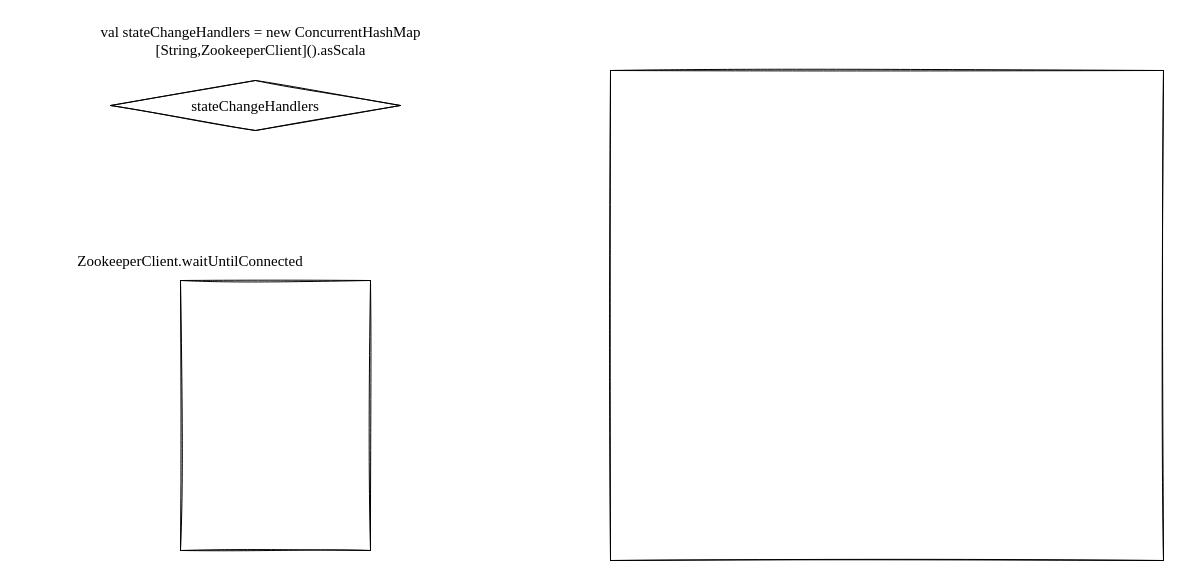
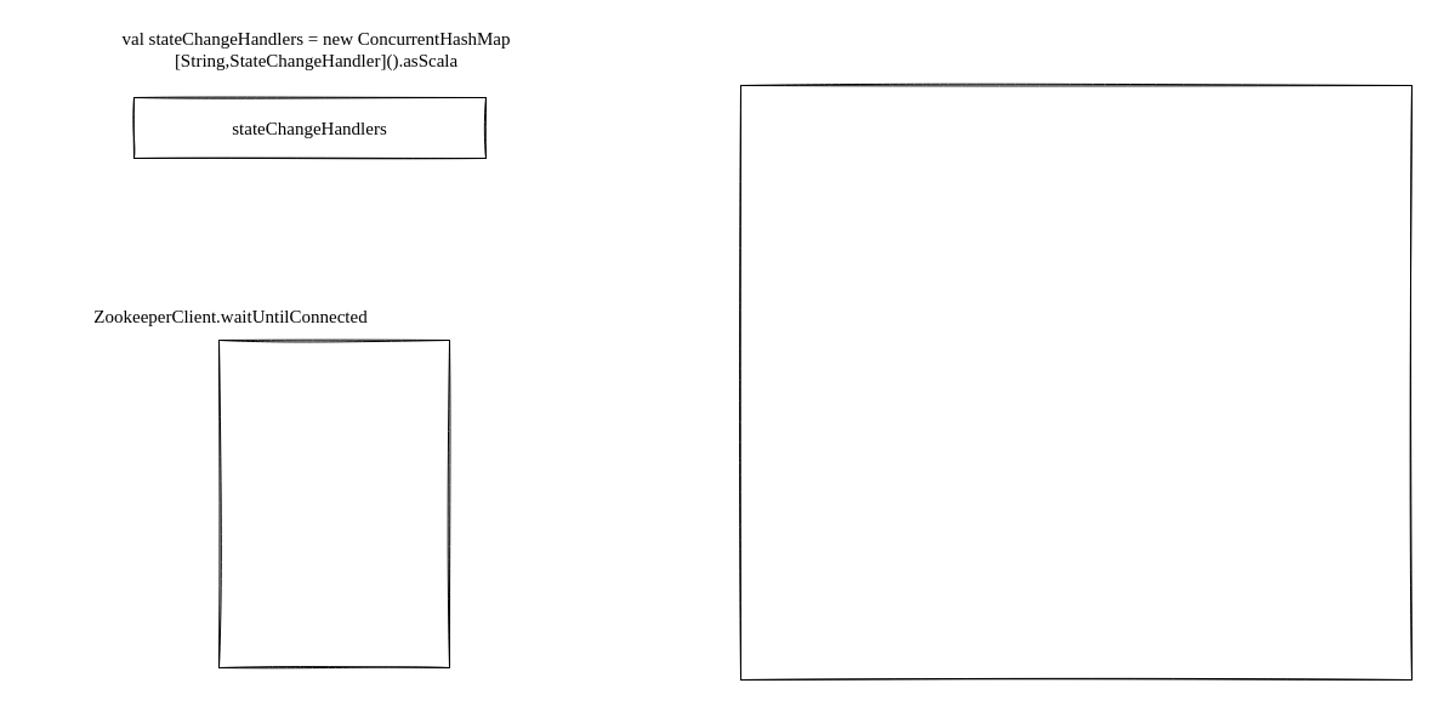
- <mxCell id="6" value="val stateChangeHandlers = new ConcurrentHashMap&lt;br&gt;[String,ZookeeperClient]().asScala" style="text;html=1;align=center;verticalAlign=middle;resizable=0;points=[];autosize=1;fontSize=15;fontFamily=Comic Sans MS;" parent="1" vertex="1"><mxGeometry x="70" y="20" width="380" height="40" as="geometry" /></mxCell>
+ <mxCell id="6" value="val stateChangeHandlers = new ConcurrentHashMap&lt;br&gt;[String,StateChangeHandler]().asScala" style="text;html=1;align=center;verticalAlign=middle;resizable=0;points=[];autosize=1;fontSize=15;fontFamily=Comic Sans MS;" parent="1" vertex="1"><mxGeometry x="70" y="20" width="380" height="40" as="geometry" /></mxCell>
- <mxCell id="5" value="stateChangeHandlers" style="rhombus;whiteSpace=wrap;html=1;sketch=1;fillColor=none;fontFamily=Comic Sans MS;fontSize=15;" parent="1" vertex="1"><mxGeometry x="110" y="80" width="290" height="50" as="geometry" /></mxCell>
+ <mxCell id="5" value="stateChangeHandlers" style="rounded=0;whiteSpace=wrap;html=1;sketch=1;fillColor=none;fontFamily=Comic Sans MS;fontSize=15;" parent="1" vertex="1"><mxGeometry x="110" y="80" width="290" height="50" as="geometry" /></mxCell>
